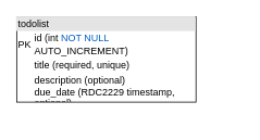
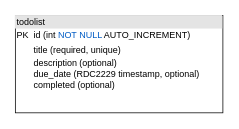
- <mxCell id="2" value="&lt;div style=&quot;box-sizing:border-box;width:100%;background:#e4e4e4;padding:2px;&quot;&gt;todolist&lt;/div&gt;&lt;table style=&quot;width:100%;font-size:1em;&quot; cellpadding=&quot;2&quot; cellspacing=&quot;0&quot;&gt;&lt;tbody&gt;&lt;tr&gt;&lt;td&gt;PK&lt;/td&gt;&lt;td&gt;id (&lt;span data-darkreader-inline-color=&quot;&quot; style=&quot;--darkreader-inline-color: var(--darkreader-text-000000, #e8e6e3);&quot; class=&quot;sqlcolor&quot;&gt;int &lt;span data-darkreader-inline-color=&quot;&quot; style=&quot;color: rgb(0, 92, 197); --darkreader-inline-color: var(--darkreader-text-005cc5, #56b1ff);&quot; class=&quot;sqlkeywordcolor&quot;&gt;NOT&lt;/span&gt; &lt;span data-darkreader-inline-color=&quot;&quot; style=&quot;color: rgb(0, 92, 197); --darkreader-inline-color: var(--darkreader-text-005cc5, #56b1ff);&quot; class=&quot;sqlkeywordcolor&quot;&gt;NULL&lt;/span&gt; AUTO_INCREMENT)&lt;/span&gt;&lt;/td&gt;&lt;/tr&gt;&lt;tr&gt;&lt;td&gt;&lt;br&gt;&lt;/td&gt;&lt;td&gt;title (required, unique)&lt;/td&gt;&lt;/tr&gt;&lt;tr&gt;&lt;td&gt;&lt;/td&gt;&lt;td&gt;description (optional)&lt;br&gt;due_date (RDC2229 timestamp, optional)&lt;br&gt;completed (optional)&lt;/td&gt;&lt;/tr&gt;&lt;/tbody&gt;&lt;/table&gt;" style="verticalAlign=top;align=left;overflow=fill;html=1;whiteSpace=wrap;" parent="1" vertex="1"><mxGeometry x="20" y="20" width="220" height="105" as="geometry" /></mxCell>
+ <mxCell id="2" value="&lt;div style=&quot;box-sizing:border-box;width:100%;background:#e4e4e4;padding:2px;&quot;&gt;todolist&lt;/div&gt;&lt;table style=&quot;width:100%;font-size:1em;&quot; cellpadding=&quot;2&quot; cellspacing=&quot;0&quot;&gt;&lt;tbody&gt;&lt;tr&gt;&lt;td&gt;PK&lt;/td&gt;&lt;td&gt;id (&lt;span data-darkreader-inline-color=&quot;&quot; style=&quot;--darkreader-inline-color: var(--darkreader-text-000000, #e8e6e3);&quot; class=&quot;sqlcolor&quot;&gt;int &lt;span data-darkreader-inline-color=&quot;&quot; style=&quot;color: rgb(0, 92, 197); --darkreader-inline-color: var(--darkreader-text-005cc5, #56b1ff);&quot; class=&quot;sqlkeywordcolor&quot;&gt;NOT&lt;/span&gt; &lt;span data-darkreader-inline-color=&quot;&quot; style=&quot;color: rgb(0, 92, 197); --darkreader-inline-color: var(--darkreader-text-005cc5, #56b1ff);&quot; class=&quot;sqlkeywordcolor&quot;&gt;NULL&lt;/span&gt; AUTO_INCREMENT)&lt;/span&gt;&lt;/td&gt;&lt;/tr&gt;&lt;tr&gt;&lt;td&gt;&lt;br&gt;&lt;/td&gt;&lt;td&gt;title (required, unique)&lt;/td&gt;&lt;/tr&gt;&lt;tr&gt;&lt;td&gt;&lt;/td&gt;&lt;td&gt;description (optional)&lt;br&gt;due_date (RDC2229 timestamp, optional)&lt;br&gt;completed (optional)&lt;/td&gt;&lt;/tr&gt;&lt;/tbody&gt;&lt;/table&gt;" style="verticalAlign=top;align=left;overflow=fill;html=1;whiteSpace=wrap;" parent="1" vertex="1"><mxGeometry x="20" y="20" width="277" height="130" as="geometry" /></mxCell>
